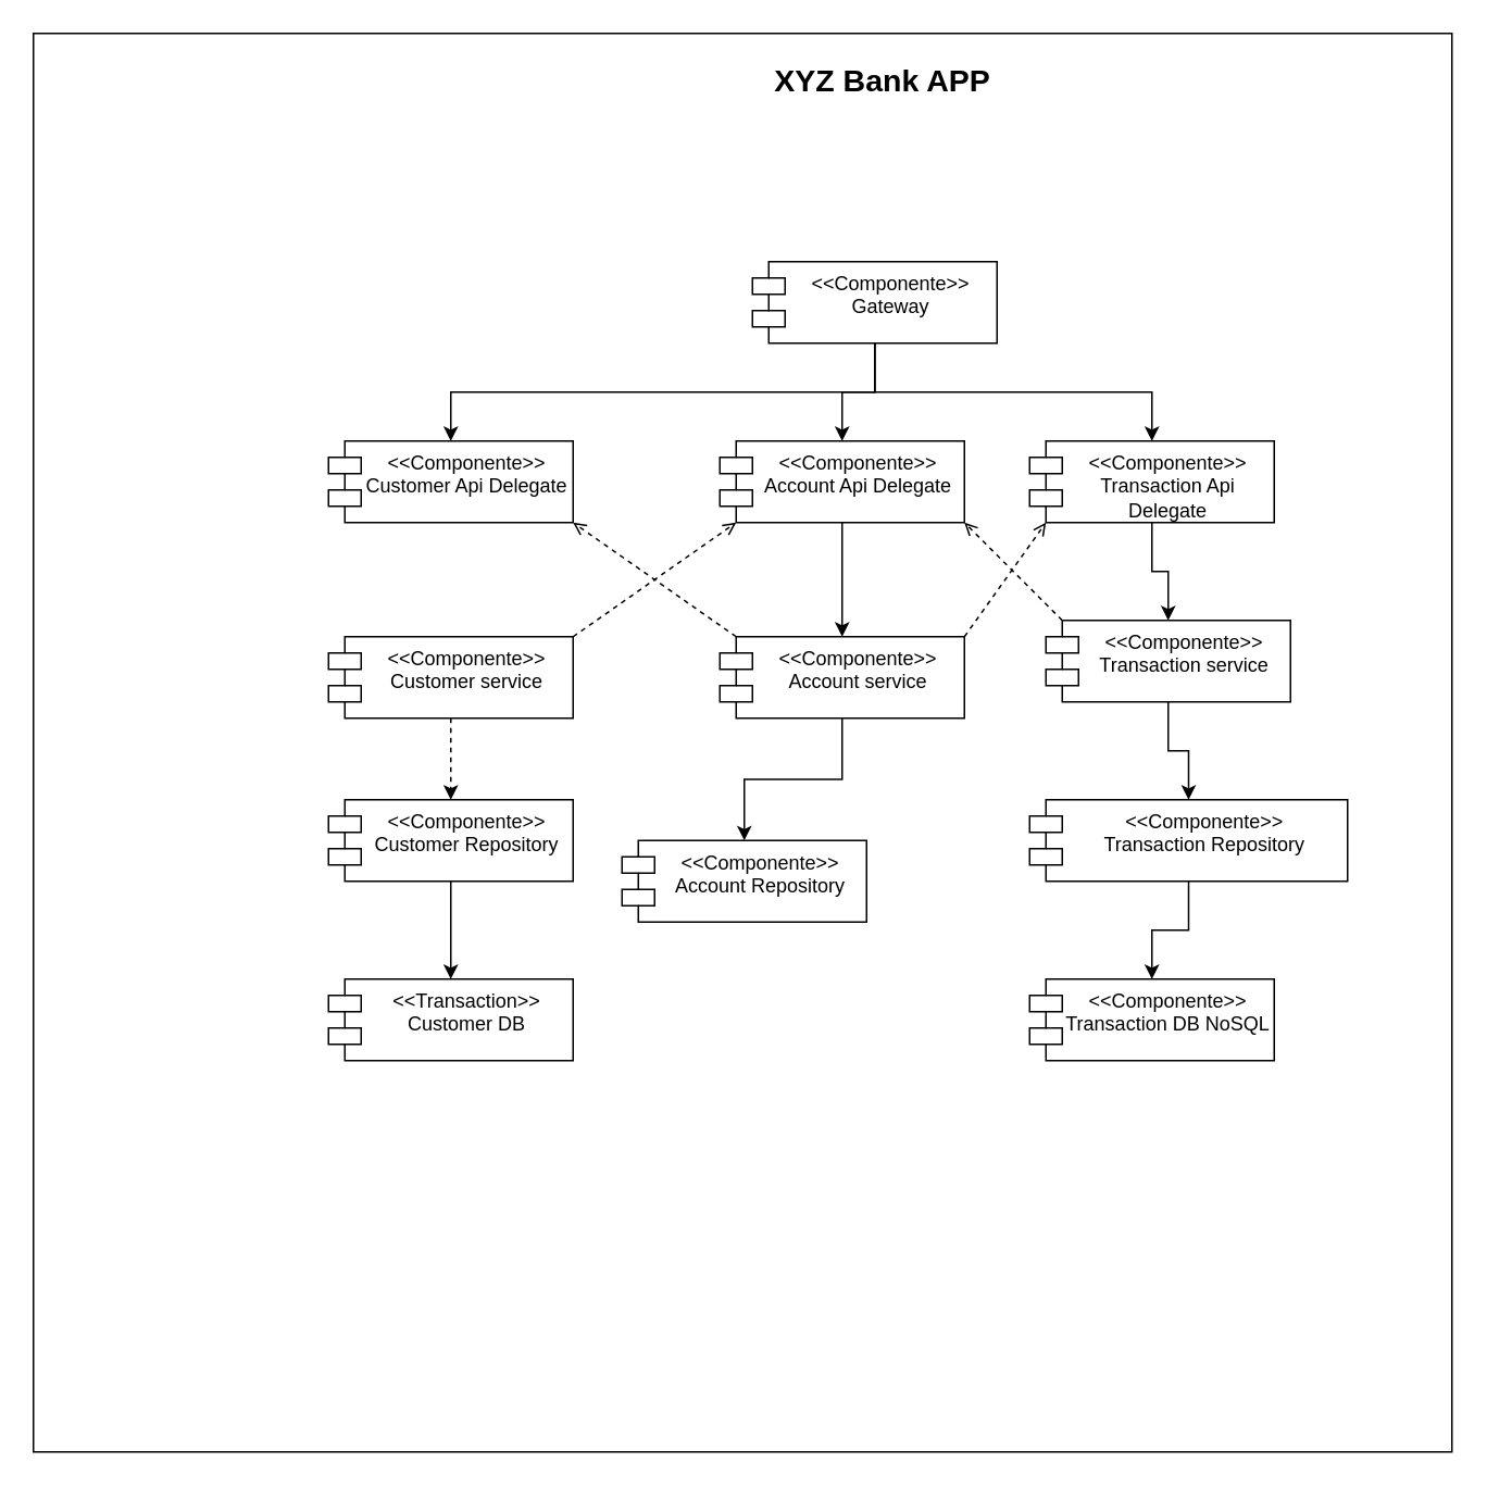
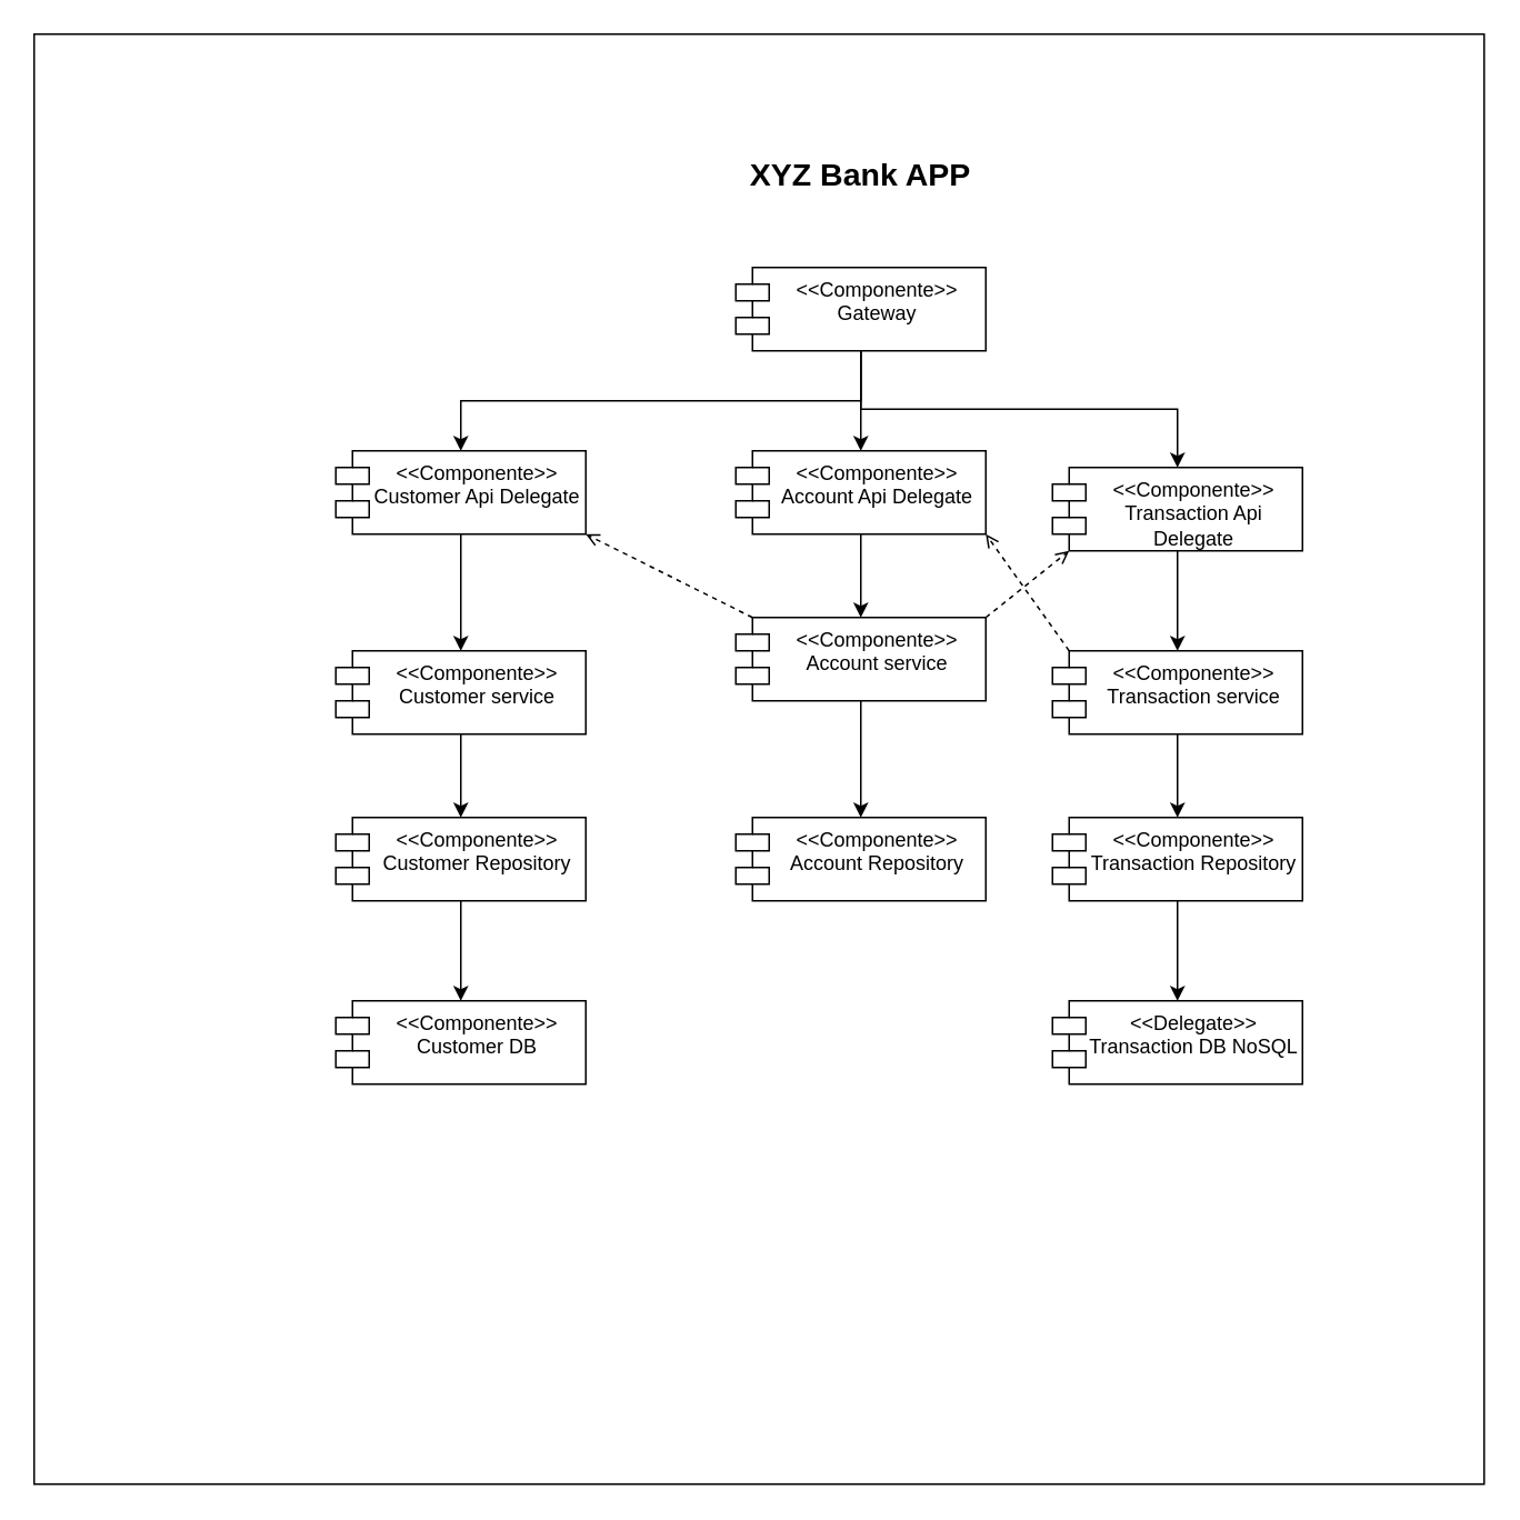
- <mxCell id="17" value="XYZ Bank APP" style="text;html=1;align=center;verticalAlign=middle;whiteSpace=wrap;rounded=0;fontSize=19;fontStyle=1" parent="1" vertex="1"><mxGeometry x="441" y="35" width="200" height="30" as="geometry" /></mxCell>
+ <mxCell id="17" value="XYZ Bank APP" style="text;html=1;align=center;verticalAlign=middle;whiteSpace=wrap;rounded=0;fontSize=19;fontStyle=1" parent="1" vertex="1"><mxGeometry x="416" width="200" height="30" as="geometry" y="90" /></mxCell>
- <mxCell id="21" value="&amp;lt;&amp;lt;Componente&amp;gt;&amp;gt;&lt;div&gt;Gateway&lt;/div&gt;" style="shape=module;align=left;spacingLeft=20;align=center;verticalAlign=top;whiteSpace=wrap;html=1;" parent="1" vertex="1"><mxGeometry x="461" y="160" width="150" height="50" as="geometry" /></mxCell>
+ <mxCell id="21" value="&amp;lt;&amp;lt;Componente&amp;gt;&amp;gt;&lt;div&gt;Gateway&lt;/div&gt;" style="shape=module;align=left;spacingLeft=20;align=center;verticalAlign=top;whiteSpace=wrap;html=1;" parent="1" vertex="1"><mxGeometry x="441" y="160" width="150" height="50" as="geometry" /></mxCell>
- <mxCell id="28" value="&amp;lt;&amp;lt;Componente&amp;gt;&amp;gt;&lt;div&gt;Transaction Api Delegate&lt;/div&gt;" style="shape=module;align=left;spacingLeft=20;align=center;verticalAlign=top;whiteSpace=wrap;html=1;" vertex="1" parent="1"><mxGeometry x="631" y="270" width="150" height="50" as="geometry" /></mxCell>
+ <mxCell id="28" value="&amp;lt;&amp;lt;Componente&amp;gt;&amp;gt;&lt;div&gt;Transaction Api Delegate&lt;/div&gt;" style="shape=module;align=left;spacingLeft=20;align=center;verticalAlign=top;whiteSpace=wrap;html=1;" vertex="1" parent="1"><mxGeometry x="631" y="280" width="150" height="50" as="geometry" /></mxCell>
+ <mxCell id="12" style="edgeStyle=orthogonalEdgeStyle;rounded=0;orthogonalLoop=1;jettySize=auto;html=1;exitX=0.5;exitY=1;exitDx=0;exitDy=0;entryX=0.5;entryY=0;entryDx=0;entryDy=0;" parent="1" source="13" target="10" edge="1"><mxGeometry relative="1" as="geometry" /></mxCell>
- <mxCell id="16" style="rounded=0;orthogonalLoop=1;jettySize=auto;html=1;exitX=1;exitY=0;exitDx=0;exitDy=0;entryX=0;entryY=1;entryDx=10;entryDy=0;entryPerimeter=0;endArrow=open;endFill=0;dashed=1;" parent="1" source="10" target="15" edge="1"><mxGeometry relative="1" as="geometry" /></mxCell>
- <mxCell id="25" value="&amp;lt;&amp;lt;Componente&amp;gt;&amp;gt;&lt;div&gt;Transaction service&lt;/div&gt;" style="shape=module;align=left;spacingLeft=20;align=center;verticalAlign=top;whiteSpace=wrap;html=1;" vertex="1" parent="1"><mxGeometry x="641" y="380" width="150" height="50" as="geometry" /></mxCell>
+ <mxCell id="25" value="&amp;lt;&amp;lt;Componente&amp;gt;&amp;gt;&lt;div&gt;Transaction service&lt;/div&gt;" style="shape=module;align=left;spacingLeft=20;align=center;verticalAlign=top;whiteSpace=wrap;html=1;" vertex="1" parent="1"><mxGeometry x="631" y="390" width="150" height="50" as="geometry" /></mxCell>
- <mxCell id="6" value="&amp;lt;&amp;lt;Componente&amp;gt;&amp;gt;&lt;div&gt;Account service&lt;/div&gt;" style="shape=module;align=left;spacingLeft=20;align=center;verticalAlign=top;whiteSpace=wrap;html=1;" parent="1" vertex="1"><mxGeometry x="441" y="390" width="150" height="50" as="geometry" /></mxCell>
+ <mxCell id="6" value="&amp;lt;&amp;lt;Componente&amp;gt;&amp;gt;&lt;div&gt;Account service&lt;/div&gt;" style="shape=module;align=left;spacingLeft=20;align=center;verticalAlign=top;whiteSpace=wrap;html=1;" parent="1" vertex="1"><mxGeometry x="441" y="370" width="150" height="50" as="geometry" /></mxCell>
- <mxCell id="9" style="edgeStyle=orthogonalEdgeStyle;rounded=0;orthogonalLoop=1;jettySize=auto;html=1;exitX=0.5;exitY=1;exitDx=0;exitDy=0;entryX=0.5;entryY=0;entryDx=0;entryDy=0;dashed=1;" parent="1" source="10" target="8" edge="1"><mxGeometry relative="1" as="geometry" /></mxCell>
+ <mxCell id="9" style="edgeStyle=orthogonalEdgeStyle;rounded=0;orthogonalLoop=1;jettySize=auto;html=1;exitX=0.5;exitY=1;exitDx=0;exitDy=0;entryX=0.5;entryY=0;entryDx=0;entryDy=0;" parent="1" source="10" target="8" edge="1"><mxGeometry relative="1" as="geometry" /></mxCell>
- <mxCell id="23" value="&amp;lt;&amp;lt;Componente&amp;gt;&amp;gt;&lt;div&gt;Transaction Repository&lt;/div&gt;" style="shape=module;align=left;spacingLeft=20;align=center;verticalAlign=top;whiteSpace=wrap;html=1;" vertex="1" parent="1"><mxGeometry x="631" y="490" width="195" height="50" as="geometry" /></mxCell>
+ <mxCell id="23" value="&amp;lt;&amp;lt;Componente&amp;gt;&amp;gt;&lt;div&gt;Transaction Repository&lt;/div&gt;" style="shape=module;align=left;spacingLeft=20;align=center;verticalAlign=top;whiteSpace=wrap;html=1;" vertex="1" parent="1"><mxGeometry x="631" y="490" width="150" height="50" as="geometry" /></mxCell>
- <mxCell id="3" value="&amp;lt;&amp;lt;Componente&amp;gt;&amp;gt;&lt;div&gt;Account Repository&lt;/div&gt;" style="shape=module;align=left;spacingLeft=20;align=center;verticalAlign=top;whiteSpace=wrap;html=1;" parent="1" vertex="1"><mxGeometry x="381" y="515" width="150" height="50" as="geometry" /></mxCell>
+ <mxCell id="3" value="&amp;lt;&amp;lt;Componente&amp;gt;&amp;gt;&lt;div&gt;Account Repository&lt;/div&gt;" style="shape=module;align=left;spacingLeft=20;align=center;verticalAlign=top;whiteSpace=wrap;html=1;" parent="1" vertex="1"><mxGeometry x="441" y="490" width="150" height="50" as="geometry" /></mxCell>
- <mxCell id="11" value="&amp;lt;&amp;lt;Transaction&amp;gt;&amp;gt;&lt;div&gt;Customer DB&lt;/div&gt;" style="shape=module;align=left;spacingLeft=20;align=center;verticalAlign=top;whiteSpace=wrap;html=1;" parent="1" vertex="1"><mxGeometry x="201" y="600" width="150" height="50" as="geometry" /></mxCell>
+ <mxCell id="11" value="&amp;lt;&amp;lt;Componente&amp;gt;&amp;gt;&lt;div&gt;Customer DB&lt;/div&gt;" style="shape=module;align=left;spacingLeft=20;align=center;verticalAlign=top;whiteSpace=wrap;html=1;" parent="1" vertex="1"><mxGeometry x="201" y="600" width="150" height="50" as="geometry" /></mxCell>
- <mxCell id="26" value="&amp;lt;&amp;lt;Componente&amp;gt;&amp;gt;&lt;div&gt;Transaction DB NoSQL&lt;/div&gt;" style="shape=module;align=left;spacingLeft=20;align=center;verticalAlign=top;whiteSpace=wrap;html=1;" vertex="1" parent="1"><mxGeometry x="631" y="600" width="150" height="50" as="geometry" /></mxCell>
+ <mxCell id="26" value="&amp;lt;&amp;lt;Delegate&amp;gt;&amp;gt;&lt;div&gt;Transaction DB NoSQL&lt;/div&gt;" style="shape=module;align=left;spacingLeft=20;align=center;verticalAlign=top;whiteSpace=wrap;html=1;" vertex="1" parent="1"><mxGeometry x="631" y="600" width="150" height="50" as="geometry" /></mxCell>
